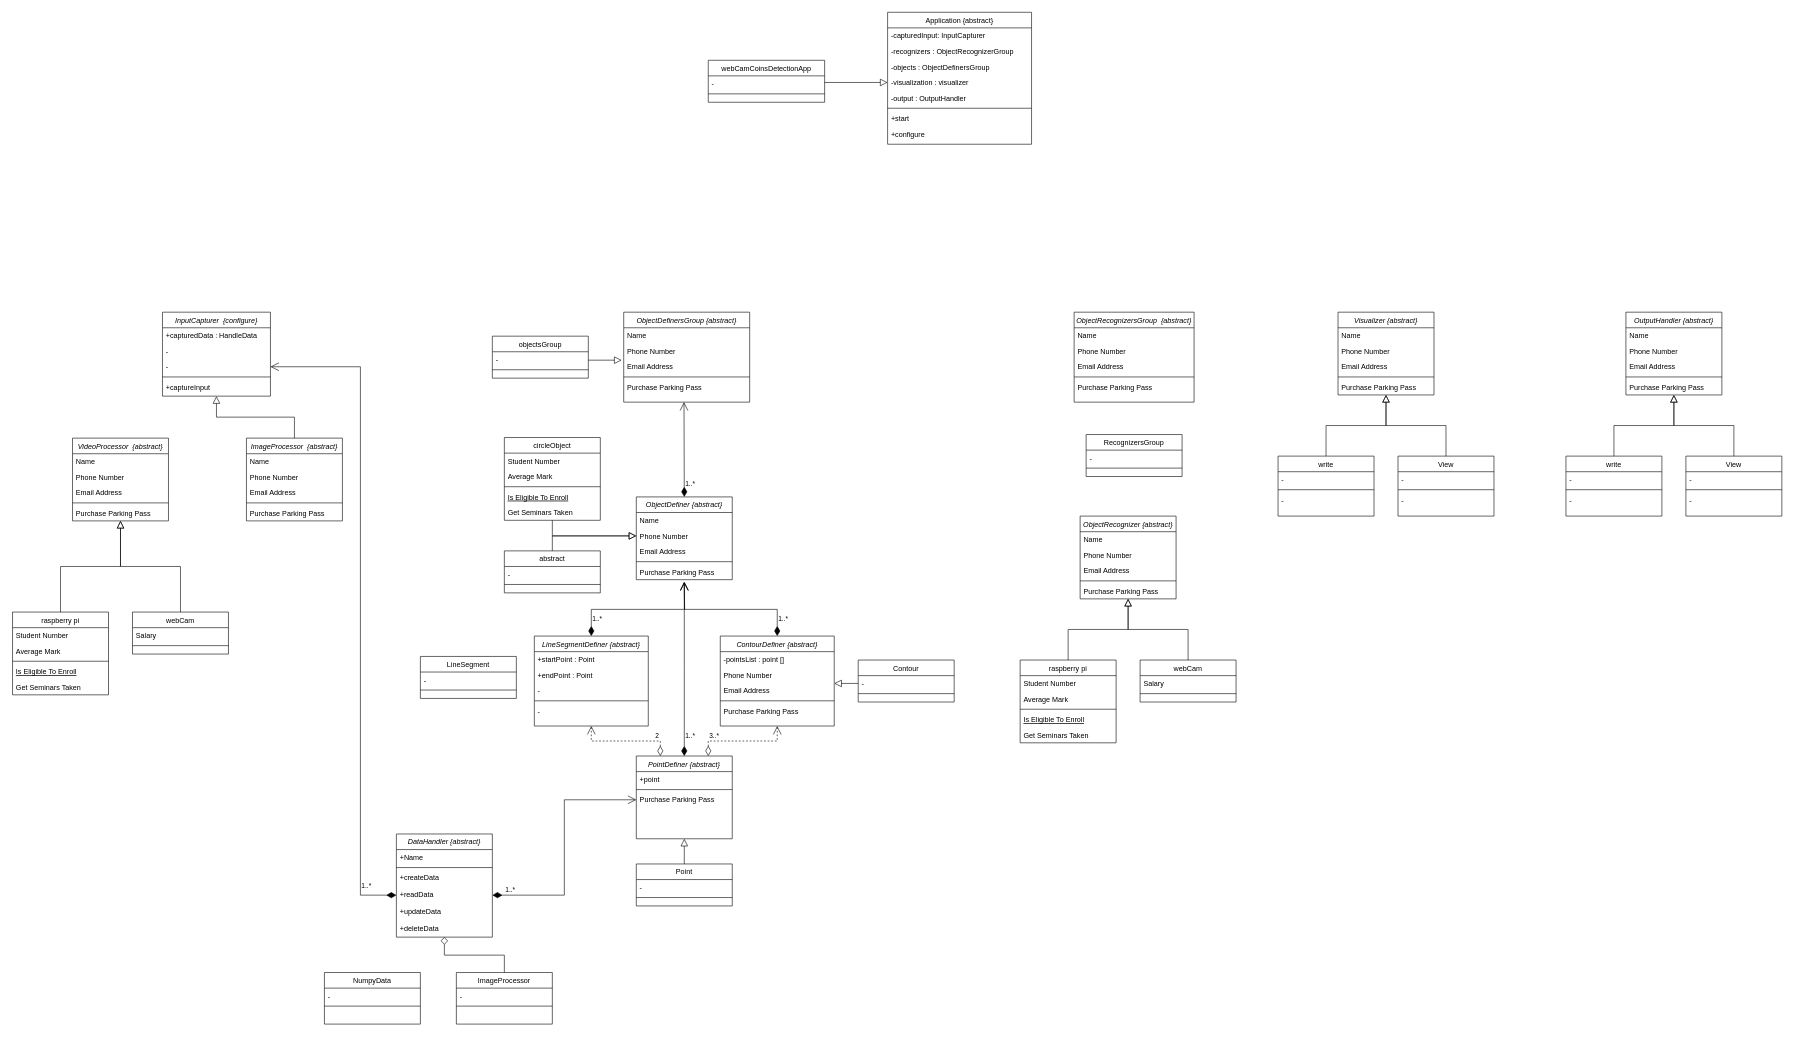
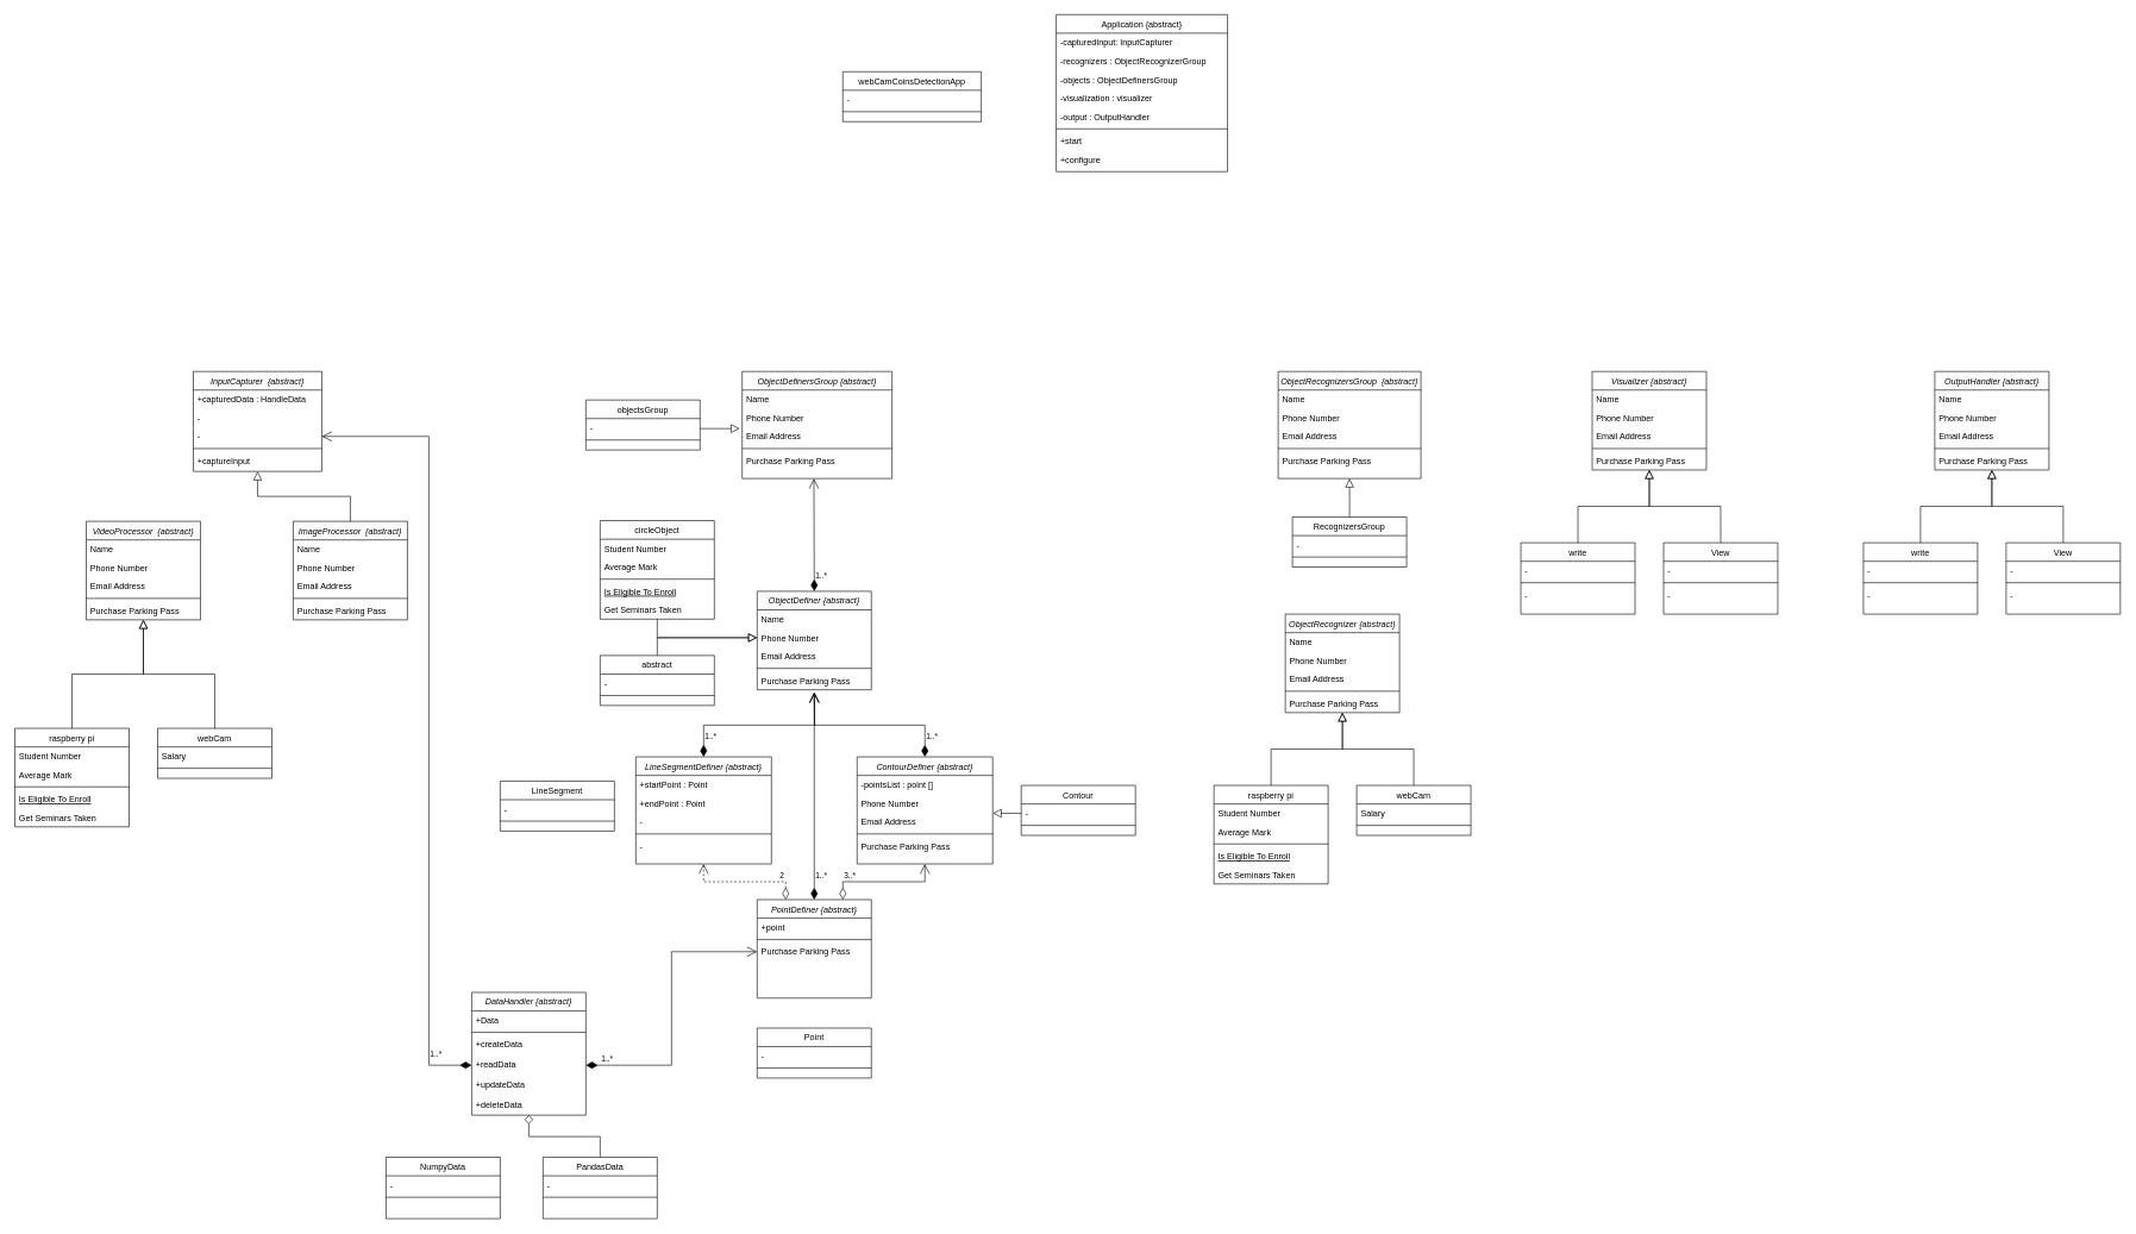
- <mxCell id="94" value="" style="endArrow=block;endSize=10;endFill=0;shadow=0;strokeWidth=1;rounded=0;edgeStyle=elbowEdgeStyle;elbow=vertical;entryX=0;entryY=0.5;entryDx=0;entryDy=0;" edge="1" parent="1" source="91" target="23"><mxGeometry width="160" relative="1" as="geometry"><mxPoint x="1499" y="358" as="sourcePoint" /><mxPoint x="1589" y="250" as="targetPoint" /></mxGeometry></mxCell>
- <mxCell id="45" value="InputCapturer  {configure}" style="swimlane;fontStyle=2;align=center;verticalAlign=top;childLayout=stackLayout;horizontal=1;startSize=26;horizontalStack=0;resizeParent=1;resizeLast=0;collapsible=1;marginBottom=0;rounded=0;shadow=0;strokeWidth=1;" vertex="1" parent="1"><mxGeometry x="270" y="520" width="180" height="140" as="geometry"><mxRectangle x="230" y="140" width="160" height="26" as="alternateBounds" /></mxGeometry></mxCell>
+ <mxCell id="45" value="InputCapturer  {abstract}" style="swimlane;fontStyle=2;align=center;verticalAlign=top;childLayout=stackLayout;horizontal=1;startSize=26;horizontalStack=0;resizeParent=1;resizeLast=0;collapsible=1;marginBottom=0;rounded=0;shadow=0;strokeWidth=1;" vertex="1" parent="1"><mxGeometry x="270" y="520" width="180" height="140" as="geometry"><mxRectangle x="230" y="140" width="160" height="26" as="alternateBounds" /></mxGeometry></mxCell>
+ <mxCell id="114" value="" style="endArrow=block;endSize=10;endFill=0;shadow=0;strokeWidth=1;rounded=0;edgeStyle=elbowEdgeStyle;elbow=vertical;entryX=0.5;entryY=1;entryDx=0;entryDy=0;" edge="1" parent="1" source="111" target="95"><mxGeometry width="160" relative="1" as="geometry"><mxPoint x="1886" y="755" as="sourcePoint" /><mxPoint x="1900" y="670" as="targetPoint" /></mxGeometry></mxCell>
- <mxCell id="157" value="3..*" style="endArrow=open;html=1;endSize=12;startArrow=diamondThin;startSize=14;startFill=0;edgeStyle=orthogonalEdgeStyle;align=left;verticalAlign=bottom;rounded=0;entryX=0.5;entryY=1;entryDx=0;entryDy=0;exitX=0.75;exitY=0;exitDx=0;exitDy=0;dashed=1;" edge="1" parent="1" source="130" target="147"><mxGeometry x="-0.697" relative="1" as="geometry"><mxPoint x="1160" y="1240" as="sourcePoint" /><mxPoint x="1290" y="1210" as="targetPoint" /><mxPoint as="offset" /></mxGeometry></mxCell>
+ <mxCell id="157" value="3..*" style="endArrow=open;html=1;endSize=12;startArrow=diamondThin;startSize=14;startFill=0;edgeStyle=orthogonalEdgeStyle;align=left;verticalAlign=bottom;rounded=0;entryX=0.5;entryY=1;entryDx=0;entryDy=0;exitX=0.75;exitY=0;exitDx=0;exitDy=0;" edge="1" parent="1" source="130" target="147"><mxGeometry x="-0.697" relative="1" as="geometry"><mxPoint x="1160" y="1240" as="sourcePoint" /><mxPoint x="1290" y="1210" as="targetPoint" /><mxPoint as="offset" /></mxGeometry></mxCell>
- <mxCell id="137" value="" style="endArrow=block;endSize=10;endFill=0;shadow=0;strokeWidth=1;rounded=0;edgeStyle=elbowEdgeStyle;elbow=vertical;" edge="1" parent="1" source="134" target="130"><mxGeometry width="160" relative="1" as="geometry"><mxPoint x="1050" y="1513" as="sourcePoint" /><mxPoint x="1150" y="1411" as="targetPoint" /></mxGeometry></mxCell>
- <mxCell id="116" value="+Name" style="text;align=left;verticalAlign=top;spacingLeft=4;spacingRight=4;overflow=hidden;rotatable=0;points=[[0,0.5],[1,0.5]];portConstraint=eastwest;" vertex="1" parent="115"><mxGeometry y="26" width="160" height="26" as="geometry" /></mxCell>
+ <mxCell id="116" value="+Data" style="text;align=left;verticalAlign=top;spacingLeft=4;spacingRight=4;overflow=hidden;rotatable=0;points=[[0,0.5],[1,0.5]];portConstraint=eastwest;" vertex="1" parent="115"><mxGeometry y="26" width="160" height="26" as="geometry" /></mxCell>
- <mxCell id="122" value="ImageProcessor" style="swimlane;fontStyle=0;align=center;verticalAlign=top;childLayout=stackLayout;horizontal=1;startSize=26;horizontalStack=0;resizeParent=1;resizeLast=0;collapsible=1;marginBottom=0;rounded=0;shadow=0;strokeWidth=1;" vertex="1" parent="1"><mxGeometry x="760" y="1621" width="160" height="86" as="geometry"><mxRectangle x="340" y="380" width="170" height="26" as="alternateBounds" /></mxGeometry></mxCell>
+ <mxCell id="122" value="PandasData" style="swimlane;fontStyle=0;align=center;verticalAlign=top;childLayout=stackLayout;horizontal=1;startSize=26;horizontalStack=0;resizeParent=1;resizeLast=0;collapsible=1;marginBottom=0;rounded=0;shadow=0;strokeWidth=1;" vertex="1" parent="1"><mxGeometry x="760" y="1621" width="160" height="86" as="geometry"><mxRectangle x="340" y="380" width="170" height="26" as="alternateBounds" /></mxGeometry></mxCell>
